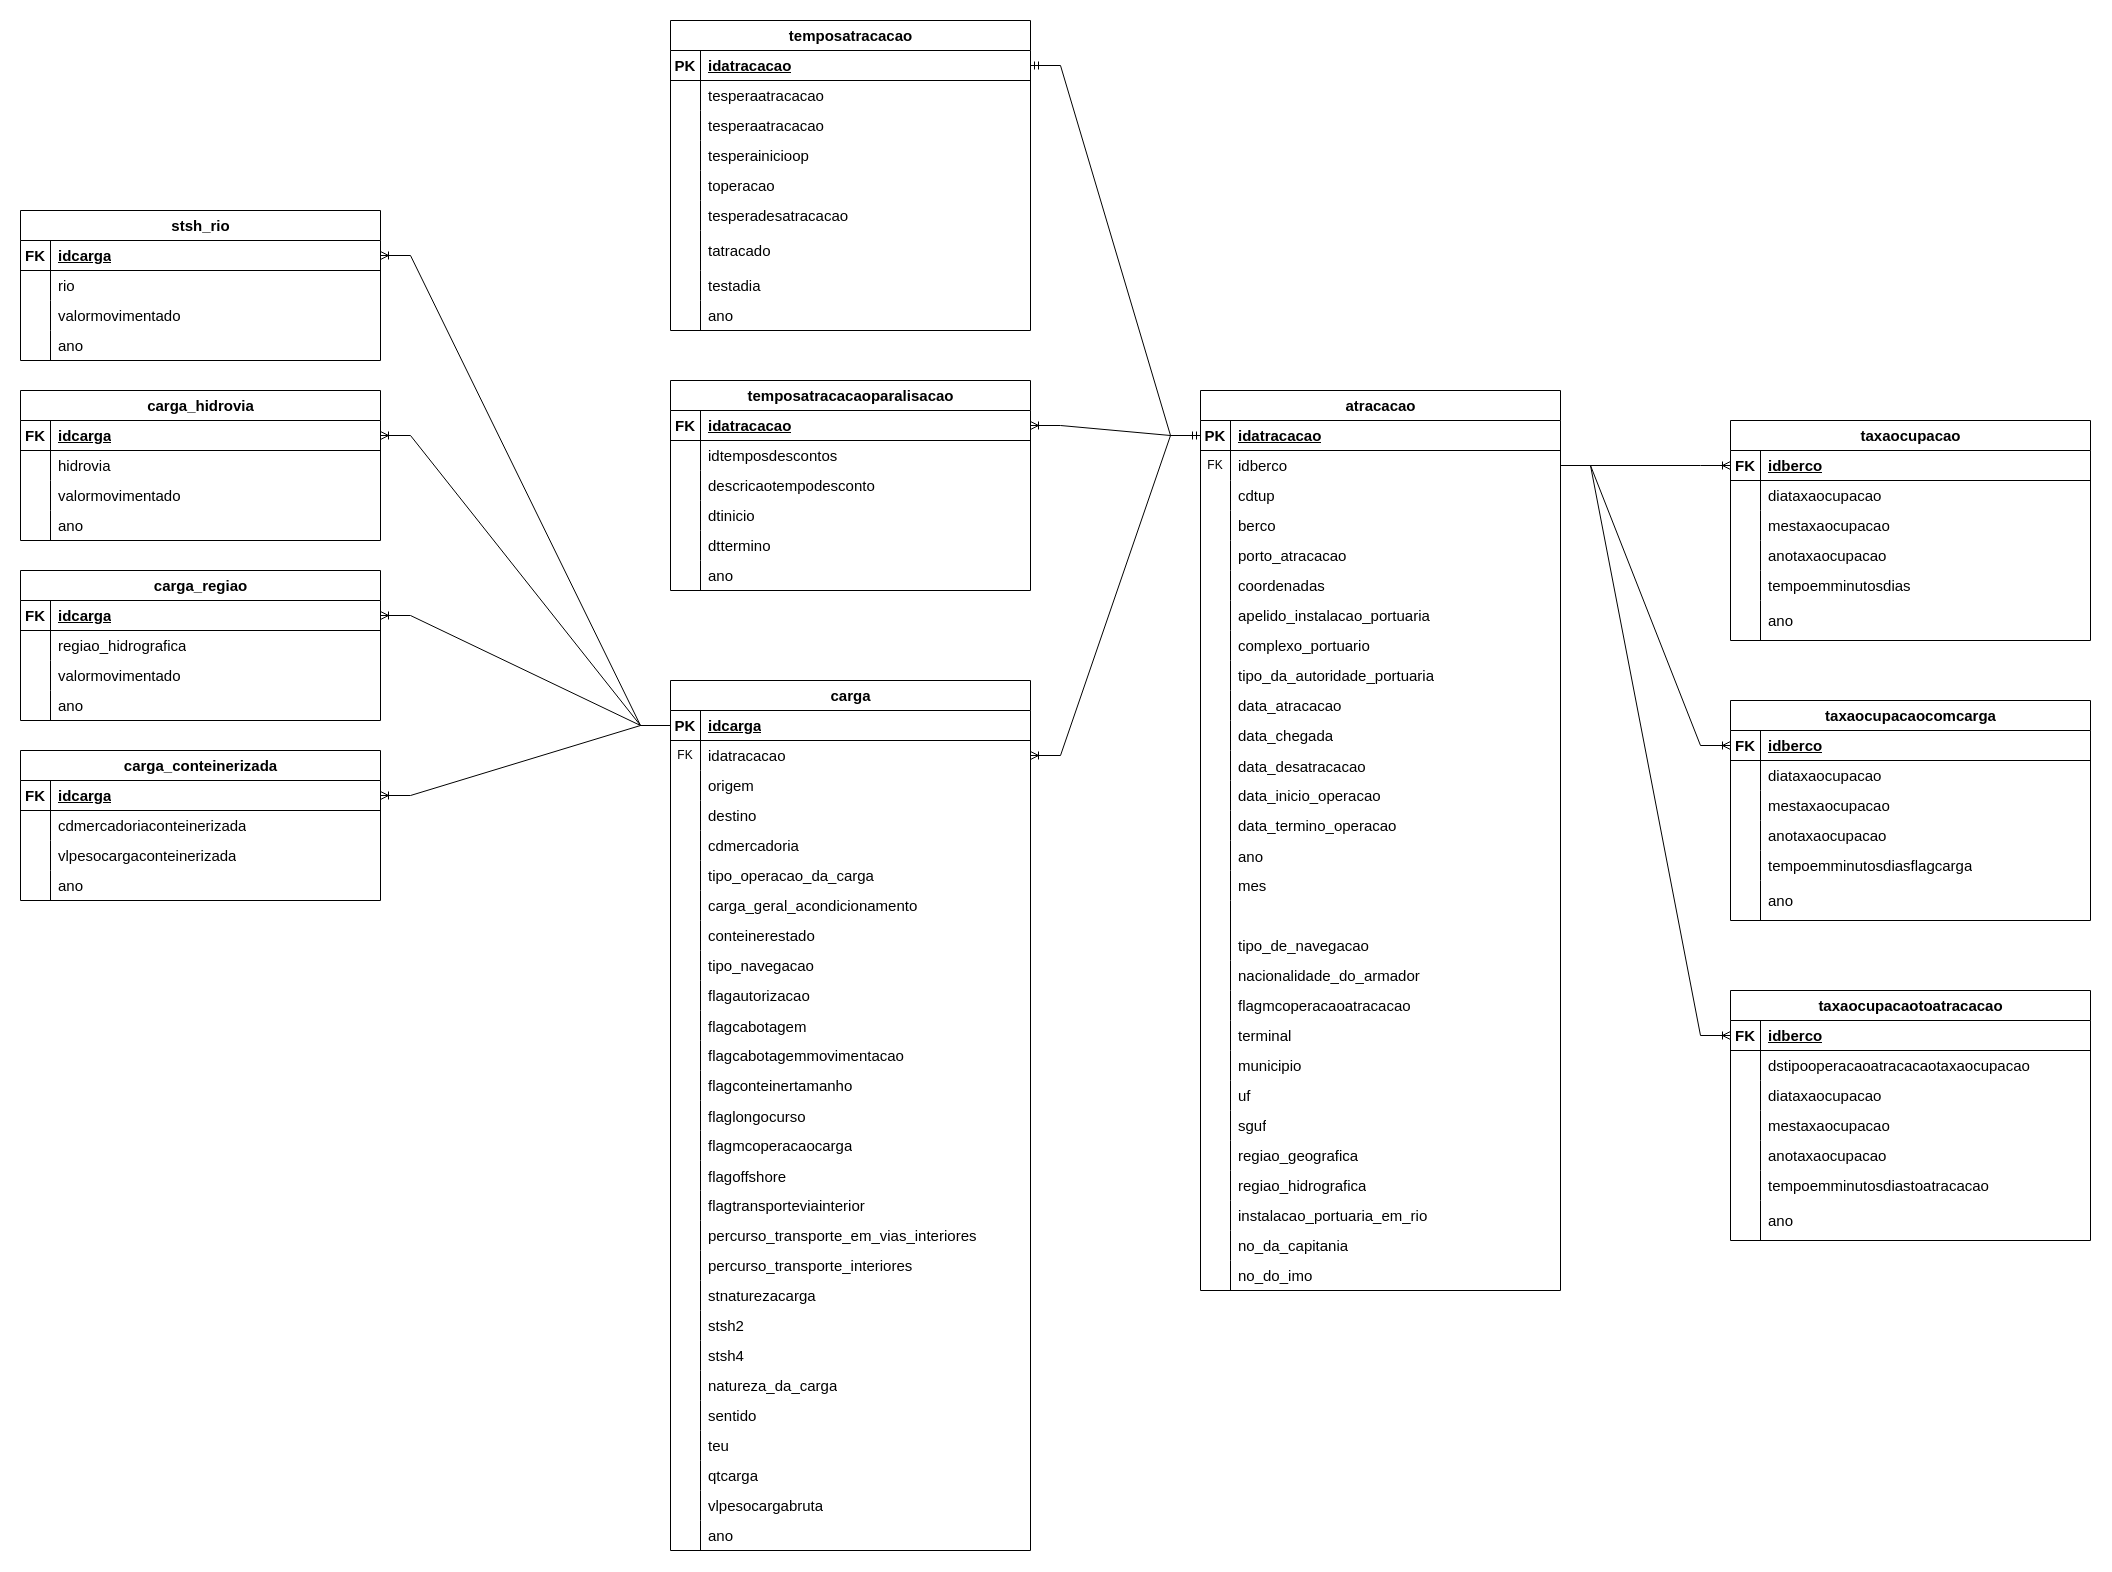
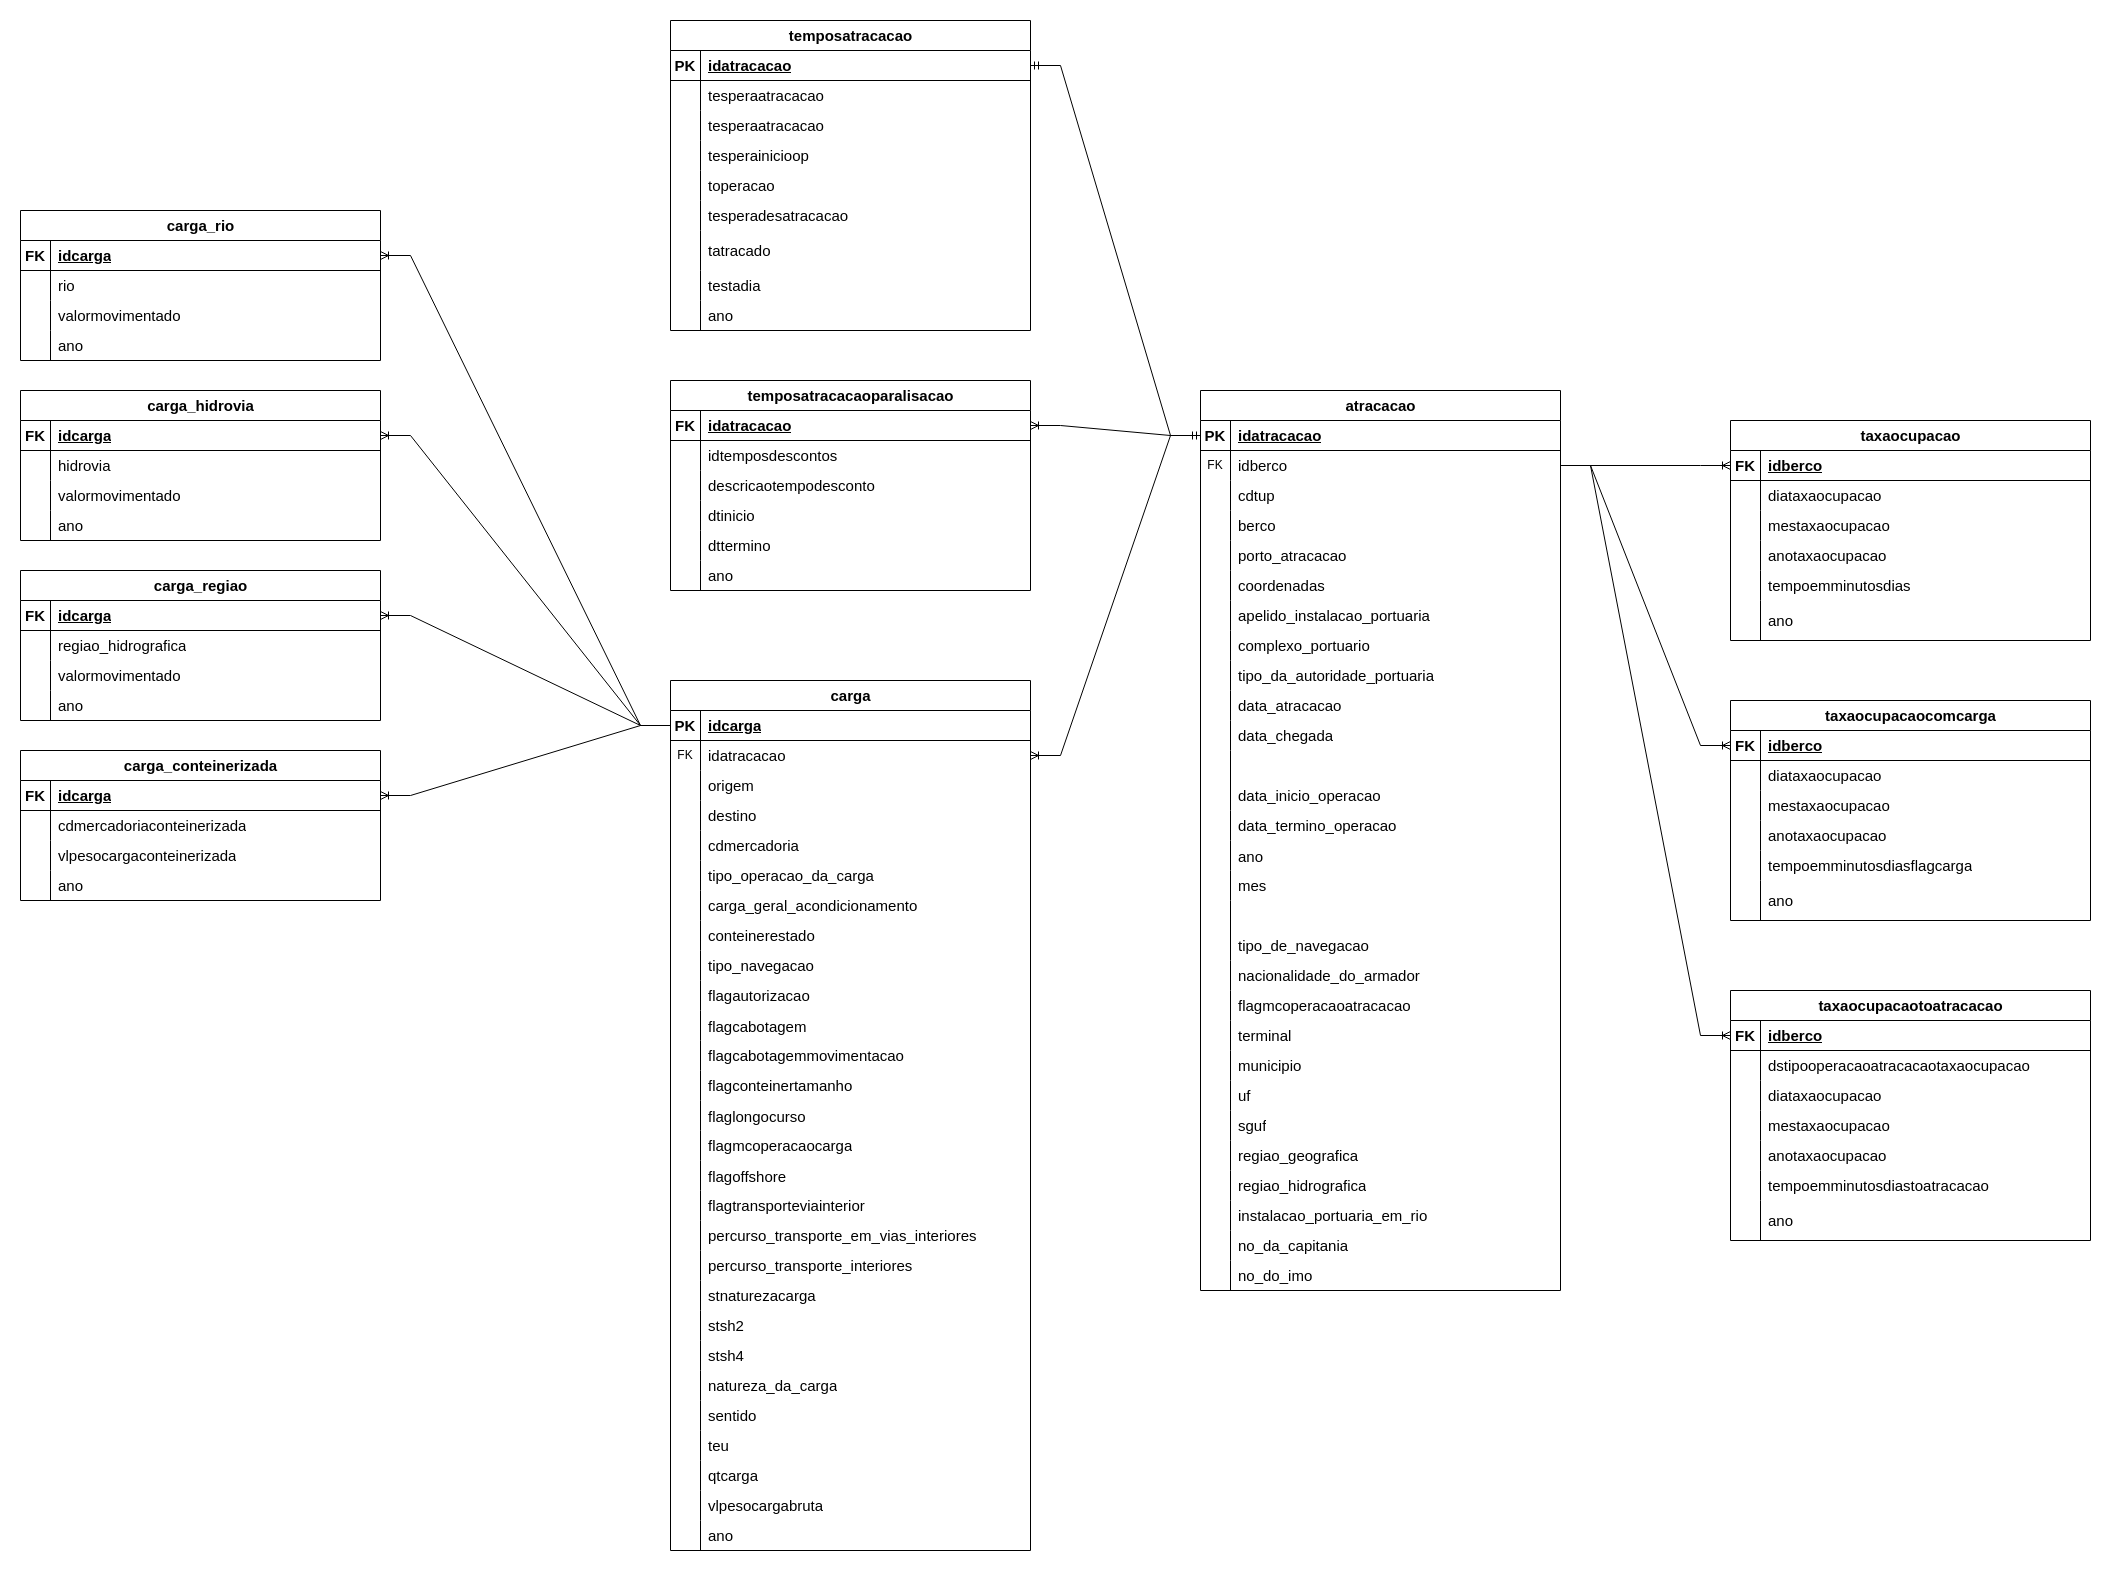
- <mxCell id="213" value="&lt;span style=&quot;font-size: 15px;&quot;&gt;stsh_rio&lt;/span&gt;" style="shape=table;startSize=30;container=1;collapsible=1;childLayout=tableLayout;fixedRows=1;rowLines=0;fontStyle=1;align=center;resizeLast=1;html=1;" vertex="1" parent="1"><mxGeometry x="20" y="210" width="360" height="150" as="geometry" /></mxCell>
+ <mxCell id="213" value="&lt;span style=&quot;font-size: 15px;&quot;&gt;carga_rio&lt;/span&gt;" style="shape=table;startSize=30;container=1;collapsible=1;childLayout=tableLayout;fixedRows=1;rowLines=0;fontStyle=1;align=center;resizeLast=1;html=1;" vertex="1" parent="1"><mxGeometry x="20" y="210" width="360" height="150" as="geometry" /></mxCell>
- <mxCell id="51" value="data_desatracacao" style="shape=partialRectangle;overflow=hidden;connectable=0;fillColor=none;top=0;left=0;bottom=0;right=0;align=left;spacingLeft=6;fontSize=15;" vertex="1" parent="49"><mxGeometry x="30" width="330" height="30" as="geometry"><mxRectangle width="330" height="30" as="alternateBounds" /></mxGeometry></mxCell>
